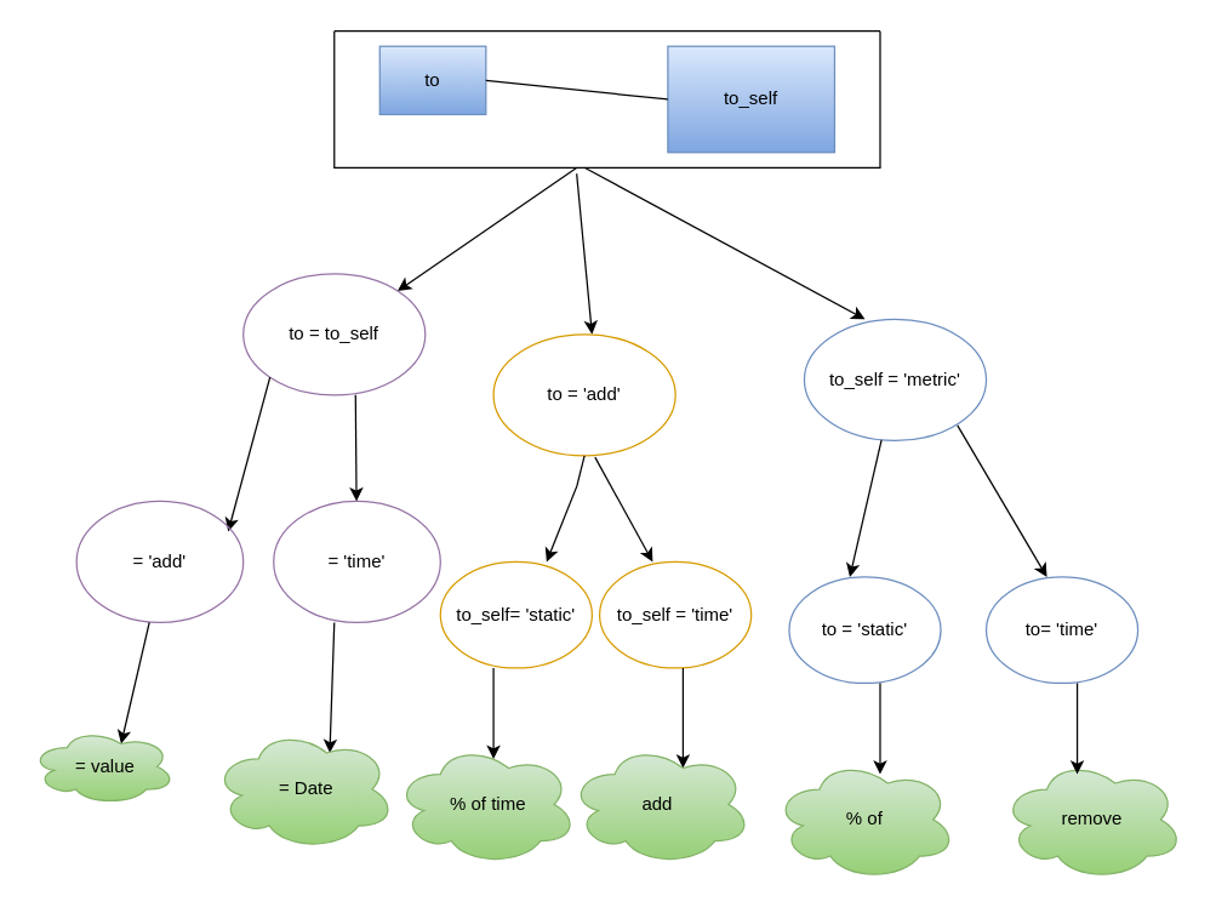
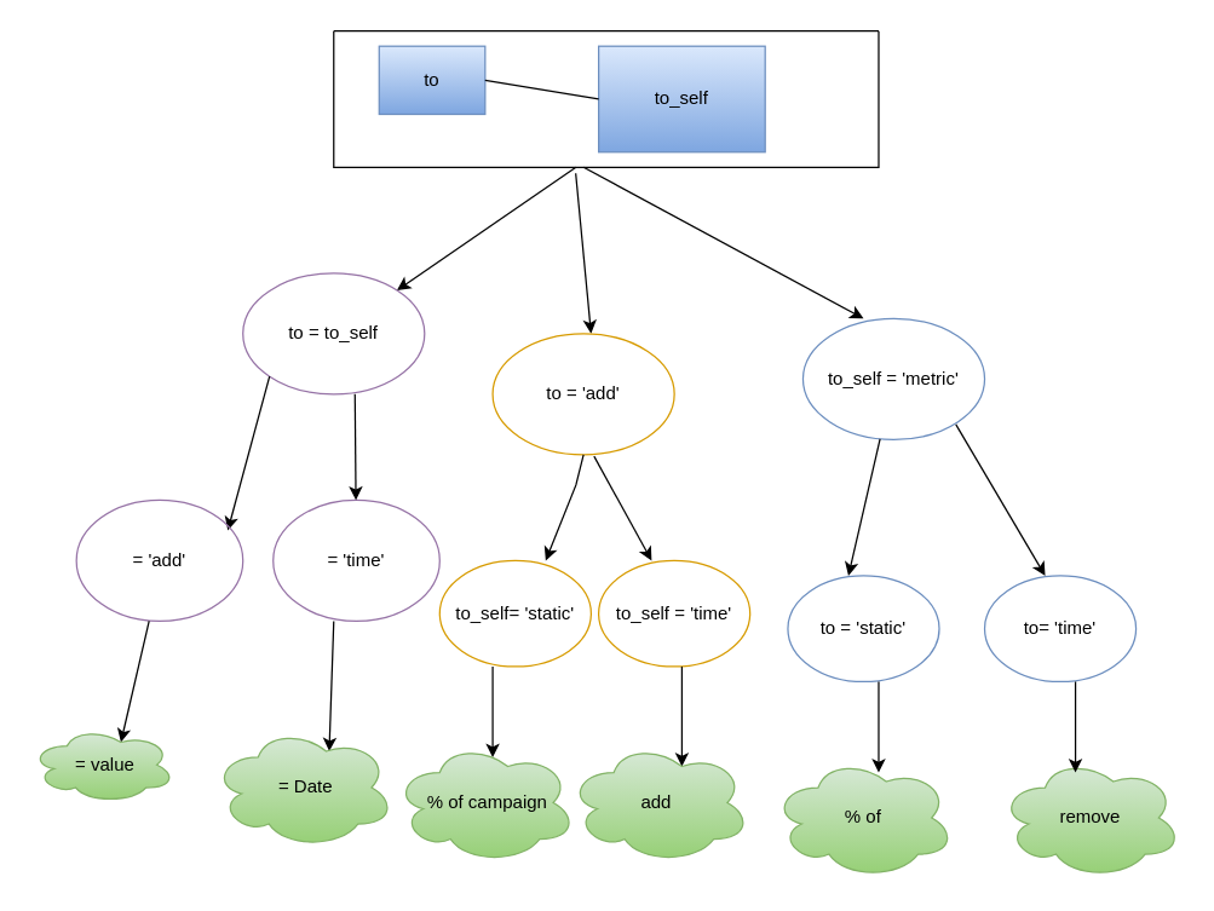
- <mxCell id="5" value="to_self" style="rounded=0;whiteSpace=wrap;html=1;fillColor=#dae8fc;strokeColor=#6c8ebf;gradientColor=#7ea6e0;" vertex="1" parent="3"><mxGeometry x="220" y="10" width="110" height="70" as="geometry" /></mxCell>
+ <mxCell id="5" value="to_self" style="rounded=0;whiteSpace=wrap;html=1;fillColor=#dae8fc;strokeColor=#6c8ebf;gradientColor=#7ea6e0;" vertex="1" parent="3"><mxGeometry x="175" y="10" width="110" height="70" as="geometry" /></mxCell>
- <mxCell id="23" value="&amp;nbsp;% of time" style="ellipse;shape=cloud;whiteSpace=wrap;html=1;fillColor=#d5e8d4;strokeColor=#82b366;gradientColor=#97d077;" vertex="1" parent="1"><mxGeometry x="260" y="490" width="120" height="80" as="geometry" /></mxCell>
+ <mxCell id="23" value="&amp;nbsp;% of campaign" style="ellipse;shape=cloud;whiteSpace=wrap;html=1;fillColor=#d5e8d4;strokeColor=#82b366;gradientColor=#97d077;" vertex="1" parent="1"><mxGeometry x="260" y="490" width="120" height="80" as="geometry" /></mxCell>
